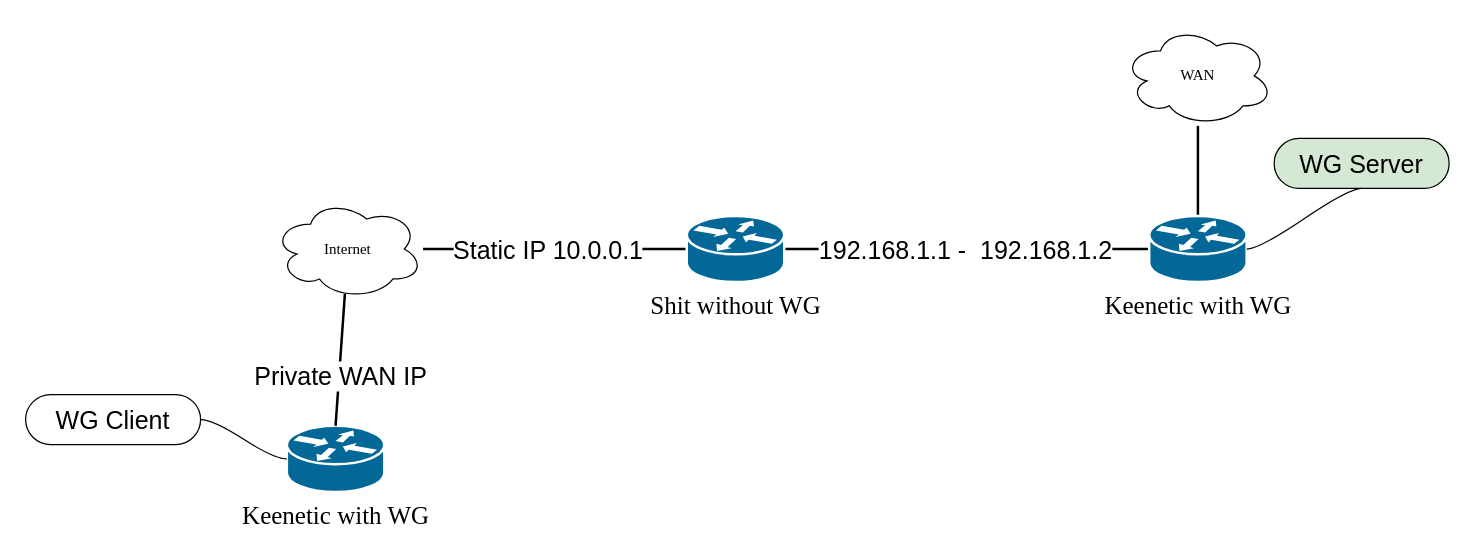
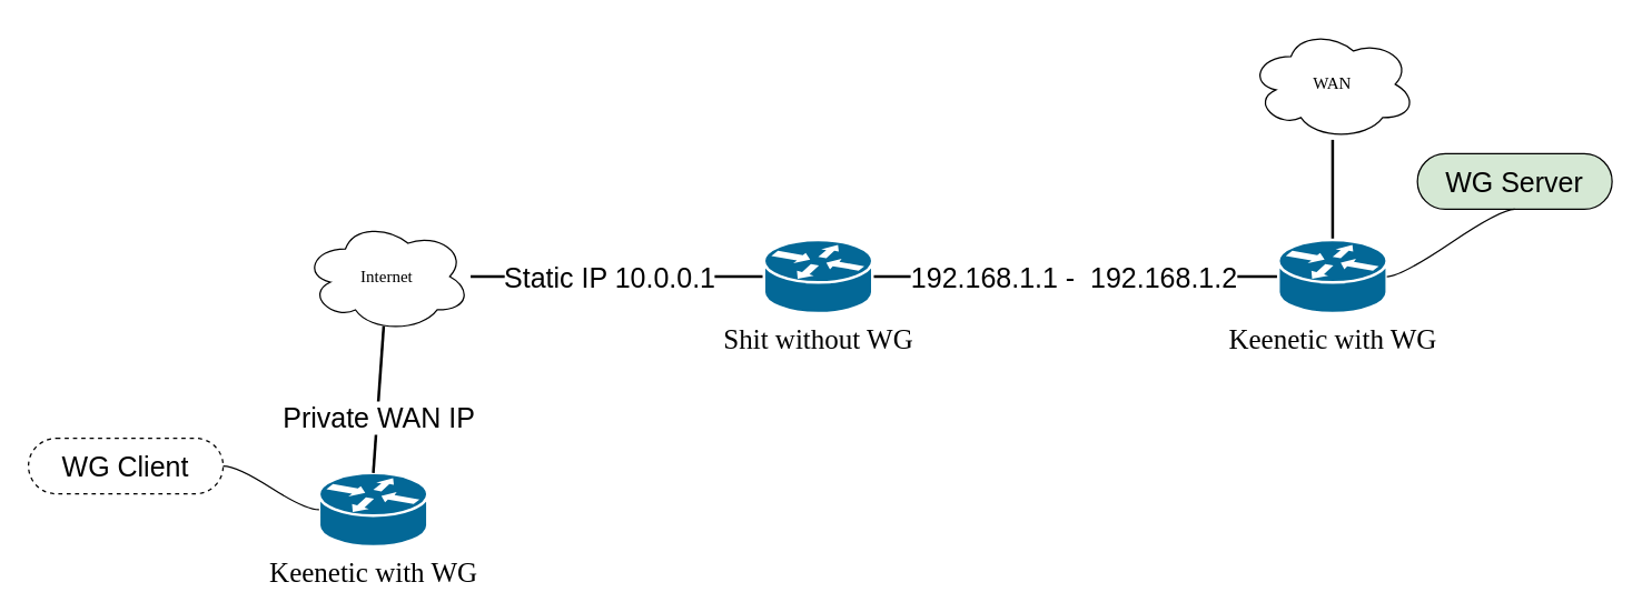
- <mxCell id="14" value="WG Client" style="whiteSpace=wrap;html=1;rounded=1;arcSize=50;align=center;verticalAlign=middle;strokeWidth=1;autosize=1;spacing=4;treeFolding=1;treeMoving=1;newEdgeStyle={&quot;edgeStyle&quot;:&quot;entityRelationEdgeStyle&quot;,&quot;startArrow&quot;:&quot;none&quot;,&quot;endArrow&quot;:&quot;none&quot;,&quot;segment&quot;:10,&quot;curved&quot;:1};fontSize=20;" vertex="1" parent="1"><mxGeometry x="20" y="315" width="140" height="40" as="geometry" /></mxCell>
+ <mxCell id="14" value="WG Client" style="whiteSpace=wrap;html=1;rounded=1;arcSize=50;align=center;verticalAlign=middle;strokeWidth=1;autosize=1;spacing=4;treeFolding=1;treeMoving=1;newEdgeStyle={&quot;edgeStyle&quot;:&quot;entityRelationEdgeStyle&quot;,&quot;startArrow&quot;:&quot;none&quot;,&quot;endArrow&quot;:&quot;none&quot;,&quot;segment&quot;:10,&quot;curved&quot;:1};fontSize=20;dashed=1;" vertex="1" parent="1"><mxGeometry x="20" y="315" width="140" height="40" as="geometry" /></mxCell>
